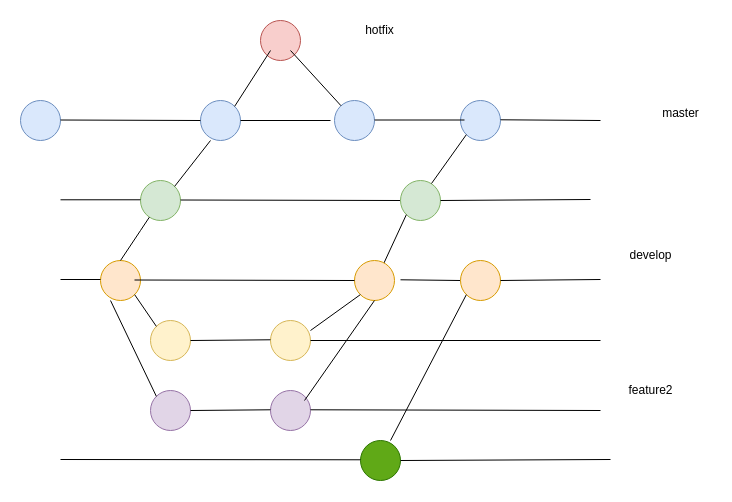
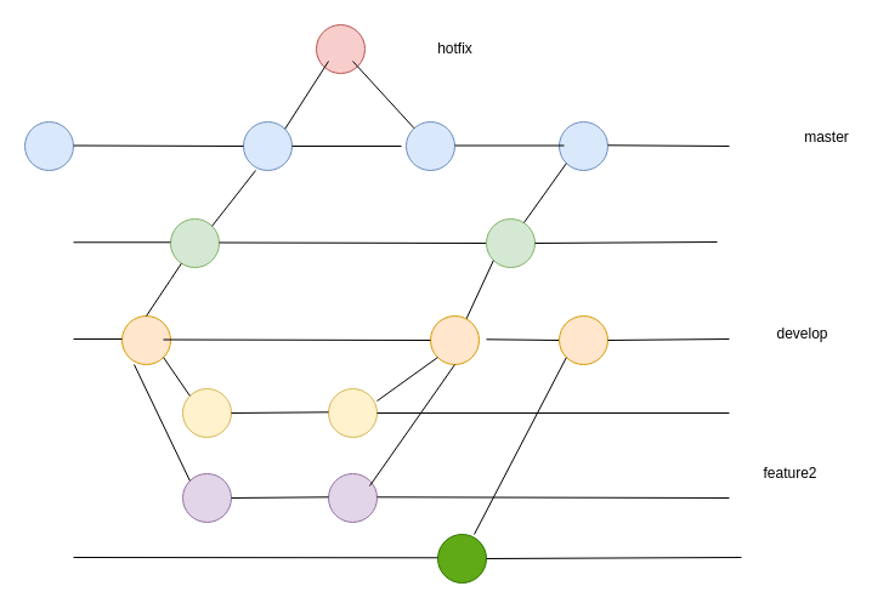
- <mxCell id="42" value="hotfix" style="text;html=1;align=center;verticalAlign=middle;resizable=0;points=[];autosize=1;strokeColor=none;fillColor=none;" vertex="1" parent="1"><mxGeometry x="354" y="15" width="50" height="30" as="geometry" /></mxCell>
+ <mxCell id="42" value="hotfix" style="text;html=1;align=center;verticalAlign=middle;resizable=0;points=[];autosize=1;strokeColor=none;fillColor=none;" vertex="1" parent="1"><mxGeometry x="349" y="25" width="50" height="30" as="geometry" /></mxCell>
- <mxCell id="40" value="develop" style="text;html=1;align=center;verticalAlign=middle;resizable=0;points=[];autosize=1;strokeColor=none;fillColor=none;" vertex="1" parent="1"><mxGeometry x="615" y="240" width="70" height="30" as="geometry" /></mxCell>
+ <mxCell id="40" value="develop" style="text;html=1;align=center;verticalAlign=middle;resizable=0;points=[];autosize=1;strokeColor=none;fillColor=none;" vertex="1" parent="1"><mxGeometry x="625" y="260" width="70" height="30" as="geometry" /></mxCell>
